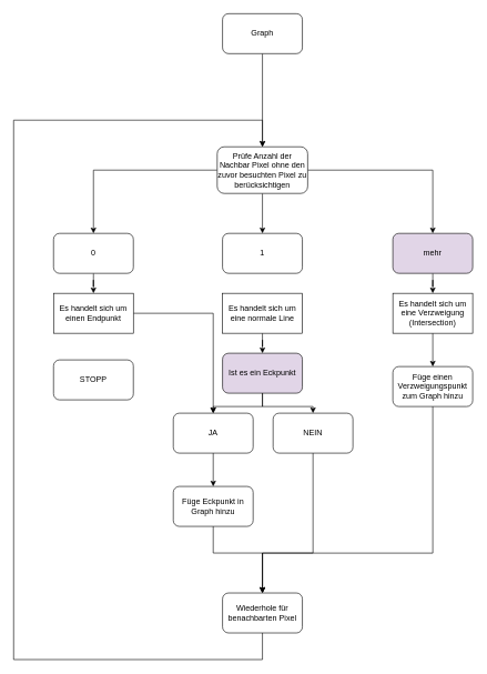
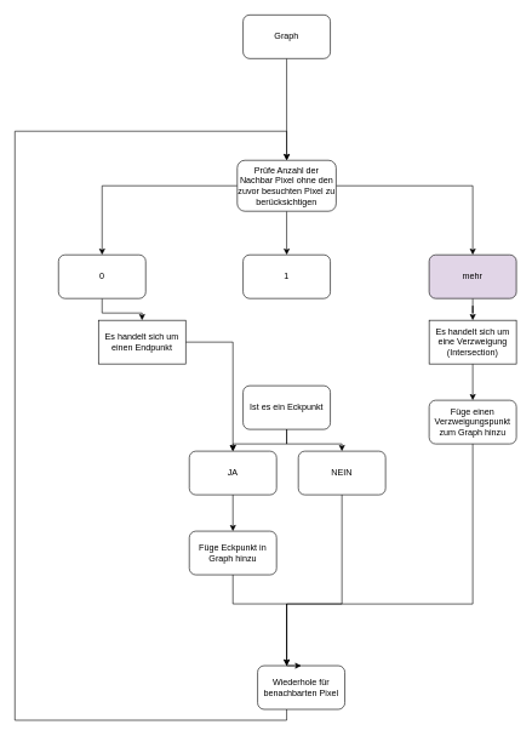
- <mxCell id="12" value="Es handelt sich um einen Endpunkt" style="rounded=0;whiteSpace=wrap;html=1;" parent="1" vertex="1"><mxGeometry x="80" y="439.91" width="120" height="60" as="geometry" /></mxCell>
+ <mxCell id="12" value="Es handelt sich um einen Endpunkt" style="rounded=0;whiteSpace=wrap;html=1;" parent="1" vertex="1"><mxGeometry x="135" y="439.91" width="120" height="60" as="geometry" /></mxCell>
- <mxCell id="14" value="Es handelt sich um eine normale Line" style="rounded=0;whiteSpace=wrap;html=1;" parent="1" vertex="1"><mxGeometry x="334" y="439.91" width="120" height="60" as="geometry" /></mxCell>
- <mxCell id="13" style="edgeStyle=orthogonalEdgeStyle;rounded=0;orthogonalLoop=1;jettySize=auto;html=1;" parent="1" source="14" target="19" edge="1"><mxGeometry relative="1" as="geometry" /></mxCell>
- <mxCell id="19" value="Ist es ein Eckpunkt" style="rounded=1;whiteSpace=wrap;html=1;fillColor=#e1d5e7;" parent="1" vertex="1"><mxGeometry x="334" y="529.91" width="120" height="60" as="geometry" /></mxCell>
+ <mxCell id="19" value="Ist es ein Eckpunkt" style="rounded=1;whiteSpace=wrap;html=1;" parent="1" vertex="1"><mxGeometry x="334" y="529.91" width="120" height="60" as="geometry" /></mxCell>
- <mxCell id="28" value="STOPP" style="rounded=1;whiteSpace=wrap;html=1;" parent="1" vertex="1"><mxGeometry x="80" y="539.91" width="120" height="60" as="geometry" /></mxCell>
- <mxCell id="25" value="Wiederhole für benachbarten Pixel" style="rounded=1;whiteSpace=wrap;html=1;" parent="1" vertex="1"><mxGeometry x="334" y="889.91" width="120" height="60" as="geometry" /></mxCell>
+ <mxCell id="25" value="Wiederhole für benachbarten Pixel" style="rounded=1;whiteSpace=wrap;html=1;" parent="1" vertex="1"><mxGeometry x="354" y="914.91" width="120" height="60" as="geometry" /></mxCell>
